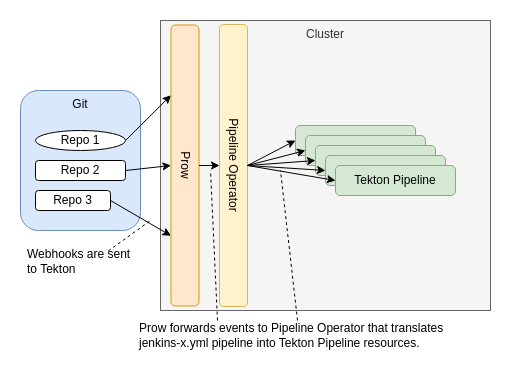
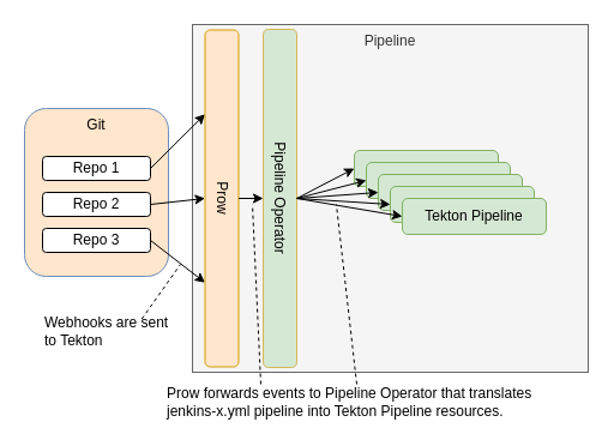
- <mxCell id="3" value="Cluster" style="rounded=0;whiteSpace=wrap;html=1;verticalAlign=top;fillColor=#f5f5f5;strokeColor=#666666;fontColor=#333333;" vertex="1" parent="1"><mxGeometry x="160" y="20" width="330" height="290" as="geometry" /></mxCell>
+ <mxCell id="3" value="Pipeline" style="rounded=0;whiteSpace=wrap;html=1;verticalAlign=top;fillColor=#f5f5f5;strokeColor=#666666;fontColor=#333333;" vertex="1" parent="1"><mxGeometry x="160" y="20" width="330" height="290" as="geometry" /></mxCell>
- <mxCell id="2" value="Git" style="rounded=1;whiteSpace=wrap;html=1;fillColor=#dae8fc;strokeColor=#6c8ebf;verticalAlign=top;" vertex="1" parent="1"><mxGeometry x="20" y="90" width="120" height="140" as="geometry" /></mxCell>
+ <mxCell id="2" value="Git" style="rounded=1;whiteSpace=wrap;html=1;fillColor=#ffe6cc;strokeColor=#6c8ebf;verticalAlign=top;" vertex="1" parent="1"><mxGeometry x="20" y="90" width="120" height="140" as="geometry" /></mxCell>
- <mxCell id="7" value="Repo 1" style="ellipse;whiteSpace=wrap;html=1;align=center;" vertex="1" parent="1"><mxGeometry x="35" y="130" width="90" height="20" as="geometry" /></mxCell>
+ <mxCell id="7" value="Repo 1" style="rounded=1;whiteSpace=wrap;html=1;align=center;" vertex="1" parent="1"><mxGeometry x="35" y="130" width="90" height="20" as="geometry" /></mxCell>
- <mxCell id="13" value="&lt;div&gt;Pipeline Operator&lt;/div&gt;" style="rounded=1;whiteSpace=wrap;html=1;align=center;rotation=90;fillColor=#fff2cc;strokeColor=#d6b656;" vertex="1" parent="1"><mxGeometry x="92" y="151" width="282" height="28" as="geometry" /></mxCell>
+ <mxCell id="13" value="&lt;div&gt;Pipeline Operator&lt;/div&gt;" style="rounded=1;whiteSpace=wrap;html=1;align=center;rotation=90;fillColor=#d5e8d4;strokeColor=#d6b656;" vertex="1" parent="1"><mxGeometry x="92" y="151" width="282" height="28" as="geometry" /></mxCell>
- <mxCell id="9" value="Repo 3&lt;br&gt;" style="rounded=1;whiteSpace=wrap;html=1;align=center;" vertex="1" parent="1"><mxGeometry x="35" y="190" width="75" height="20" as="geometry" /></mxCell>
+ <mxCell id="9" value="Repo 3&lt;br&gt;" style="rounded=1;whiteSpace=wrap;html=1;align=center;" vertex="1" parent="1"><mxGeometry x="35" y="190" width="90" height="20" as="geometry" /></mxCell>
- <mxCell id="6" value="Webhooks are sent to Tekton" style="text;html=1;strokeColor=none;fillColor=none;align=left;verticalAlign=middle;whiteSpace=wrap;rounded=0;" vertex="1" parent="1"><mxGeometry x="24.5" y="250.5" width="111" height="21" as="geometry" /></mxCell>
+ <mxCell id="6" value="Webhooks are sent to Tekton" style="text;html=1;strokeColor=none;fillColor=none;align=left;verticalAlign=middle;whiteSpace=wrap;rounded=0;" vertex="1" parent="1"><mxGeometry x="34.5" y="265.5" width="111" height="21" as="geometry" /></mxCell>
